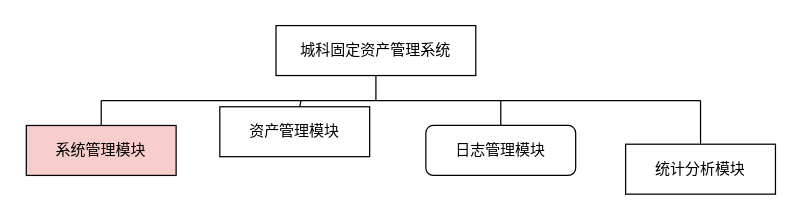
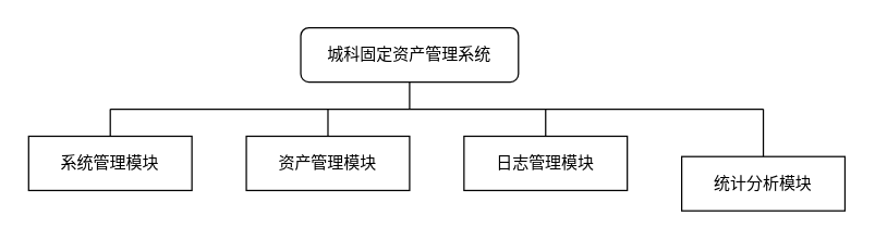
- <mxCell id="3" value="城科固定资产管理系统" style="rounded=0;whiteSpace=wrap;html=1;" vertex="1" parent="1"><mxGeometry x="220" y="20" width="160" height="40" as="geometry" /></mxCell>
+ <mxCell id="3" value="城科固定资产管理系统" style="whiteSpace=wrap;html=1;rounded=1;" vertex="1" parent="1"><mxGeometry x="220" y="20" width="160" height="40" as="geometry" /></mxCell>
- <mxCell id="7" value="资产管理模块" style="rounded=0;whiteSpace=wrap;html=1;" vertex="1" parent="1"><mxGeometry x="175" y="85" width="120" height="40" as="geometry" /></mxCell>
+ <mxCell id="7" value="资产管理模块" style="rounded=0;whiteSpace=wrap;html=1;" vertex="1" parent="1"><mxGeometry x="180" y="100" width="120" height="40" as="geometry" /></mxCell>
- <mxCell id="5" value="系统管理模块" style="rounded=0;whiteSpace=wrap;html=1;fillColor=#f8cecc;" vertex="1" parent="1"><mxGeometry x="20" y="100" width="120" height="40" as="geometry" /></mxCell>
+ <mxCell id="5" value="系统管理模块" style="rounded=0;whiteSpace=wrap;html=1;" vertex="1" parent="1"><mxGeometry x="20" y="100" width="120" height="40" as="geometry" /></mxCell>
- <mxCell id="9" value="日志管理模块" style="whiteSpace=wrap;html=1;rounded=1;" vertex="1" parent="1"><mxGeometry x="340" y="100" width="120" height="40" as="geometry" /></mxCell>
+ <mxCell id="9" value="日志管理模块" style="rounded=0;whiteSpace=wrap;html=1;" vertex="1" parent="1"><mxGeometry x="340" y="100" width="120" height="40" as="geometry" /></mxCell>
